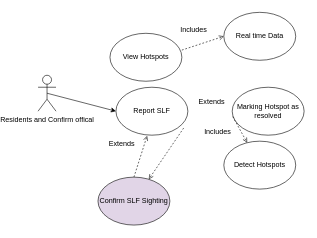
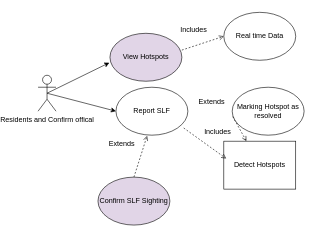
- <mxCell id="7" value="View Hotspots" style="ellipse;whiteSpace=wrap;html=1;" parent="1" vertex="1"><mxGeometry x="140" y="55" width="120" height="80" as="geometry" /></mxCell>
+ <mxCell id="7" value="View Hotspots" style="ellipse;whiteSpace=wrap;html=1;fillColor=#e1d5e7;" parent="1" vertex="1"><mxGeometry x="140" y="55" width="120" height="80" as="geometry" /></mxCell>
+ <mxCell id="3" value="" style="endArrow=classic;html=1;rounded=0;entryX=-0.008;entryY=0.613;entryDx=0;entryDy=0;exitX=0.5;exitY=0.5;exitDx=0;exitDy=0;exitPerimeter=0;entryPerimeter=0;" parent="1" source="2" target="7" edge="1"><mxGeometry width="50" height="50" relative="1" as="geometry"><mxPoint x="380" y="305" as="sourcePoint" /><mxPoint x="140" y="125" as="targetPoint" /></mxGeometry></mxCell>
- <mxCell id="16" value="" style="endArrow=open;dashed=1;html=1;rounded=0;exitX=0.942;exitY=0.85;exitDx=0;exitDy=0;endFill=0;exitPerimeter=0;" parent="1" source="8" target="18" edge="1"><mxGeometry width="50" height="50" relative="1" as="geometry"><mxPoint x="365" y="214" as="sourcePoint" /><mxPoint x="293" y="215" as="targetPoint" /></mxGeometry></mxCell>
+ <mxCell id="16" value="" style="endArrow=open;dashed=1;html=1;rounded=0;exitX=0.942;exitY=0.85;exitDx=0;exitDy=0;entryX=0.033;entryY=0.363;entryDx=0;entryDy=0;endFill=0;entryPerimeter=0;exitPerimeter=0;" parent="1" source="8" target="9" edge="1"><mxGeometry width="50" height="50" relative="1" as="geometry"><mxPoint x="365" y="214" as="sourcePoint" /><mxPoint x="293" y="215" as="targetPoint" /></mxGeometry></mxCell>
- <mxCell id="9" value="Detect Hotspots" style="ellipse;whiteSpace=wrap;html=1;" parent="1" vertex="1"><mxGeometry x="330" y="235" width="120" height="80" as="geometry" /></mxCell>
+ <mxCell id="9" value="Detect Hotspots" style="whiteSpace=wrap;html=1;rounded=0;" parent="1" vertex="1"><mxGeometry x="330" y="235" width="120" height="80" as="geometry" /></mxCell>
